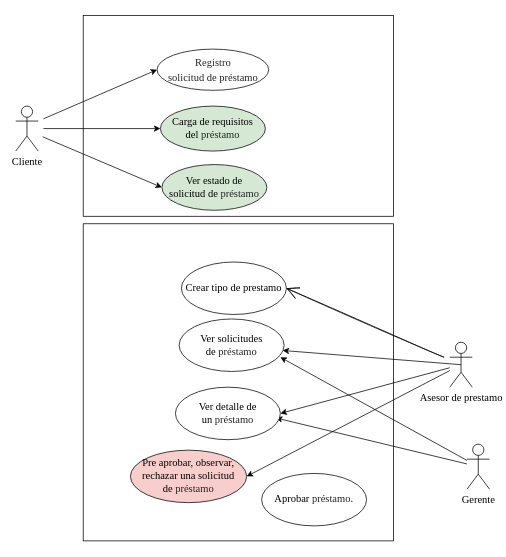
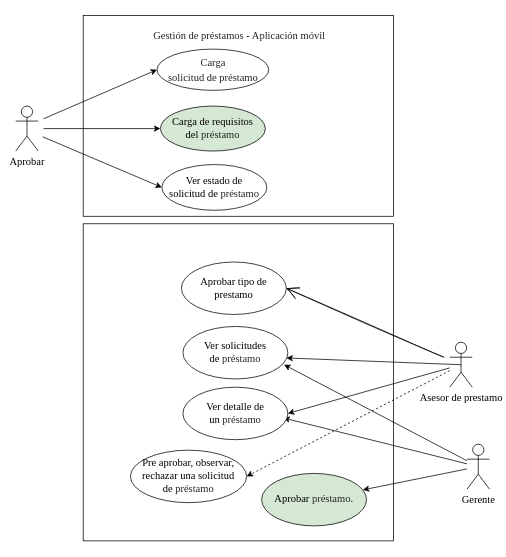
+ <mxCell id="5" value="&lt;span id=&quot;docs-internal-guid-40a8a800-7fff-940c-196f-b262e223e86f&quot;&gt;&lt;span style=&quot;font-size: 10.5pt ; color: rgb(36 , 36 , 36) ; vertical-align: baseline&quot;&gt;Gestión de préstamos - Aplicación móvil&lt;/span&gt;&lt;/span&gt;" style="text;html=1;align=center;verticalAlign=middle;resizable=0;points=[];autosize=1;strokeColor=none;fontFamily=Times New Roman;fontSize=14;" parent="1" vertex="1"><mxGeometry x="198.5" y="37" width="239" height="21" as="geometry" /></mxCell>
- <mxCell id="6" value="&lt;span id=&quot;docs-internal-guid-9d7fdbcb-7fff-656a-2601-6d5e32c1ed53&quot;&gt;&lt;p dir=&quot;ltr&quot; style=&quot;line-height: 1.38 ; margin-top: 0pt ; margin-bottom: 0pt&quot;&gt;&lt;span style=&quot;font-size: 10.5pt ; color: rgb(36 , 36 , 36) ; vertical-align: baseline&quot;&gt;Registro&lt;/span&gt;&lt;/p&gt;&lt;p dir=&quot;ltr&quot; style=&quot;line-height: 1.38 ; text-align: justify ; margin-top: 0pt ; margin-bottom: 0pt&quot;&gt;&lt;span style=&quot;font-size: 10.5pt ; color: rgb(36 , 36 , 36) ; vertical-align: baseline&quot;&gt;solicitud de préstamo&lt;/span&gt;&lt;/p&gt;&lt;/span&gt;" style="ellipse;whiteSpace=wrap;html=1;fontFamily=Times New Roman;fontSize=14;" parent="1" vertex="1"><mxGeometry x="208.5" y="65" width="149" height="55" as="geometry" /></mxCell>
+ <mxCell id="6" value="&lt;span id=&quot;docs-internal-guid-9d7fdbcb-7fff-656a-2601-6d5e32c1ed53&quot;&gt;&lt;p dir=&quot;ltr&quot; style=&quot;line-height: 1.38 ; margin-top: 0pt ; margin-bottom: 0pt&quot;&gt;&lt;span style=&quot;font-size: 10.5pt ; color: rgb(36 , 36 , 36) ; vertical-align: baseline&quot;&gt;Carga&lt;/span&gt;&lt;/p&gt;&lt;p dir=&quot;ltr&quot; style=&quot;line-height: 1.38 ; text-align: justify ; margin-top: 0pt ; margin-bottom: 0pt&quot;&gt;&lt;span style=&quot;font-size: 10.5pt ; color: rgb(36 , 36 , 36) ; vertical-align: baseline&quot;&gt;solicitud de préstamo&lt;/span&gt;&lt;/p&gt;&lt;/span&gt;" style="ellipse;whiteSpace=wrap;html=1;fontFamily=Times New Roman;fontSize=14;" parent="1" vertex="1"><mxGeometry x="208.5" y="65" width="149" height="55" as="geometry" /></mxCell>
- <mxCell id="10" value="Cliente" style="shape=umlActor;verticalLabelPosition=bottom;verticalAlign=top;html=1;fontFamily=Times New Roman;fontSize=14;" parent="1" vertex="1"><mxGeometry x="20" y="141" width="30" height="60" as="geometry" /></mxCell>
+ <mxCell id="10" value="Aprobar" style="shape=umlActor;verticalLabelPosition=bottom;verticalAlign=top;html=1;fontFamily=Times New Roman;fontSize=14;" parent="1" vertex="1"><mxGeometry x="20" y="141" width="30" height="60" as="geometry" /></mxCell>
- <mxCell id="4" value="Ver estado de &lt;br style=&quot;font-size: 14px&quot;&gt;solicitud de&amp;nbsp;&lt;span id=&quot;docs-internal-guid-fa9ec0e2-7fff-3394-8a7c-40f6800a1c9c&quot;&gt;&lt;span style=&quot;font-size: 10.5pt ; color: rgb(36 , 36 , 36) ; vertical-align: baseline&quot;&gt;préstamo&lt;/span&gt;&lt;/span&gt;" style="ellipse;whiteSpace=wrap;html=1;fontFamily=Times New Roman;fontSize=14;fillColor=#d5e8d4;" parent="1" vertex="1"><mxGeometry x="215" y="219" width="140" height="61" as="geometry" /></mxCell>
+ <mxCell id="4" value="Ver estado de &lt;br style=&quot;font-size: 14px&quot;&gt;solicitud de&amp;nbsp;&lt;span id=&quot;docs-internal-guid-fa9ec0e2-7fff-3394-8a7c-40f6800a1c9c&quot;&gt;&lt;span style=&quot;font-size: 10.5pt ; color: rgb(36 , 36 , 36) ; vertical-align: baseline&quot;&gt;préstamo&lt;/span&gt;&lt;/span&gt;" style="ellipse;whiteSpace=wrap;html=1;fontFamily=Times New Roman;fontSize=14;" parent="1" vertex="1"><mxGeometry x="215" y="219" width="140" height="61" as="geometry" /></mxCell>
- <mxCell id="25" value="Crear tipo de prestamo" style="ellipse;whiteSpace=wrap;html=1;fontFamily=Times New Roman;fontSize=14;" vertex="1" parent="1"><mxGeometry x="241" y="349" width="140" height="70" as="geometry" /></mxCell>
+ <mxCell id="25" value="Aprobar tipo de prestamo" style="ellipse;whiteSpace=wrap;html=1;fontFamily=Times New Roman;fontSize=14;" vertex="1" parent="1"><mxGeometry x="241" y="349" width="140" height="70" as="geometry" /></mxCell>
- <mxCell id="20" value="Ver&amp;nbsp;solicitudes de&amp;nbsp;&lt;span id=&quot;docs-internal-guid-4277a991-7fff-0445-0bc8-72ea54e618ed&quot;&gt;&lt;span style=&quot;font-size: 10.5pt ; color: rgb(36 , 36 , 36) ; vertical-align: baseline&quot;&gt;préstamo&lt;/span&gt;&lt;/span&gt;" style="ellipse;whiteSpace=wrap;html=1;fontFamily=Times New Roman;fontSize=14;" parent="1" vertex="1"><mxGeometry x="238" y="425" width="140" height="70" as="geometry" /></mxCell>
+ <mxCell id="20" value="Ver&amp;nbsp;solicitudes de&amp;nbsp;&lt;span id=&quot;docs-internal-guid-4277a991-7fff-0445-0bc8-72ea54e618ed&quot;&gt;&lt;span style=&quot;font-size: 10.5pt ; color: rgb(36 , 36 , 36) ; vertical-align: baseline&quot;&gt;préstamo&lt;/span&gt;&lt;/span&gt;" style="ellipse;whiteSpace=wrap;html=1;fontFamily=Times New Roman;fontSize=14;" parent="1" vertex="1"><mxGeometry x="243" y="435" width="140" height="70" as="geometry" /></mxCell>
- <mxCell id="21" value="Ver&amp;nbsp;detalle de &lt;br style=&quot;font-size: 14px&quot;&gt;un&amp;nbsp;&lt;span id=&quot;docs-internal-guid-4277a991-7fff-0445-0bc8-72ea54e618ed&quot;&gt;&lt;span style=&quot;font-size: 10.5pt ; color: rgb(36 , 36 , 36) ; vertical-align: baseline&quot;&gt;préstamo&lt;/span&gt;&lt;/span&gt;" style="ellipse;whiteSpace=wrap;html=1;fontFamily=Times New Roman;fontSize=14;" parent="1" vertex="1"><mxGeometry x="233" y="516" width="140" height="70" as="geometry" /></mxCell>
+ <mxCell id="21" value="Ver&amp;nbsp;detalle de &lt;br style=&quot;font-size: 14px&quot;&gt;un&amp;nbsp;&lt;span id=&quot;docs-internal-guid-4277a991-7fff-0445-0bc8-72ea54e618ed&quot;&gt;&lt;span style=&quot;font-size: 10.5pt ; color: rgb(36 , 36 , 36) ; vertical-align: baseline&quot;&gt;préstamo&lt;/span&gt;&lt;/span&gt;" style="ellipse;whiteSpace=wrap;html=1;fontFamily=Times New Roman;fontSize=14;" parent="1" vertex="1"><mxGeometry x="243" y="516" width="140" height="70" as="geometry" /></mxCell>
- <mxCell id="17" style="edgeStyle=none;html=1;entryX=1;entryY=0.5;entryDx=0;entryDy=0;fontFamily=Times New Roman;fontSize=14;" parent="1" source="19" target="22" edge="1"><mxGeometry relative="1" as="geometry" /></mxCell>
+ <mxCell id="17" style="edgeStyle=none;html=1;entryX=1;entryY=0.5;entryDx=0;entryDy=0;fontFamily=Times New Roman;fontSize=14;dashed=1;" parent="1" source="19" target="22" edge="1"><mxGeometry relative="1" as="geometry" /></mxCell>
- <mxCell id="22" value="Pre aprobar, observar, rechazar una solicitud de&amp;nbsp;&lt;span id=&quot;docs-internal-guid-13a2acdc-7fff-6667-3e23-460df5b7adc0&quot;&gt;&lt;span style=&quot;font-size: 10.5pt ; color: rgb(36 , 36 , 36) ; vertical-align: baseline&quot;&gt;préstamo&lt;/span&gt;&lt;/span&gt;" style="ellipse;whiteSpace=wrap;html=1;fontFamily=Times New Roman;fontSize=14;fillColor=#f8cecc;" parent="1" vertex="1"><mxGeometry x="173" y="600" width="155" height="70" as="geometry" /></mxCell>
+ <mxCell id="22" value="Pre aprobar, observar, rechazar una solicitud de&amp;nbsp;&lt;span id=&quot;docs-internal-guid-13a2acdc-7fff-6667-3e23-460df5b7adc0&quot;&gt;&lt;span style=&quot;font-size: 10.5pt ; color: rgb(36 , 36 , 36) ; vertical-align: baseline&quot;&gt;préstamo&lt;/span&gt;&lt;/span&gt;" style="ellipse;whiteSpace=wrap;html=1;fontFamily=Times New Roman;fontSize=14;" parent="1" vertex="1"><mxGeometry x="173" y="600" width="155" height="70" as="geometry" /></mxCell>
+ <mxCell id="11" style="edgeStyle=none;html=1;fontFamily=Times New Roman;fontSize=14;" parent="1" source="14" target="23" edge="1"><mxGeometry relative="1" as="geometry" /></mxCell>
- <mxCell id="23" value="Aprobar&amp;nbsp;&lt;span id=&quot;docs-internal-guid-bbaecb51-7fff-a92b-1c6b-005b61468eef&quot;&gt;&lt;span style=&quot;font-size: 10.5pt ; color: rgb(36 , 36 , 36) ; vertical-align: baseline&quot;&gt;préstamo&lt;/span&gt;&lt;/span&gt;." style="ellipse;whiteSpace=wrap;html=1;fontFamily=Times New Roman;fontSize=14;" parent="1" vertex="1"><mxGeometry x="348" y="631" width="140" height="70" as="geometry" /></mxCell>
+ <mxCell id="23" value="Aprobar&amp;nbsp;&lt;span id=&quot;docs-internal-guid-bbaecb51-7fff-a92b-1c6b-005b61468eef&quot;&gt;&lt;span style=&quot;font-size: 10.5pt ; color: rgb(36 , 36 , 36) ; vertical-align: baseline&quot;&gt;préstamo&lt;/span&gt;&lt;/span&gt;." style="ellipse;whiteSpace=wrap;html=1;fontFamily=Times New Roman;fontSize=14;fillColor=#d5e8d4;" parent="1" vertex="1"><mxGeometry x="348" y="631" width="140" height="70" as="geometry" /></mxCell>
